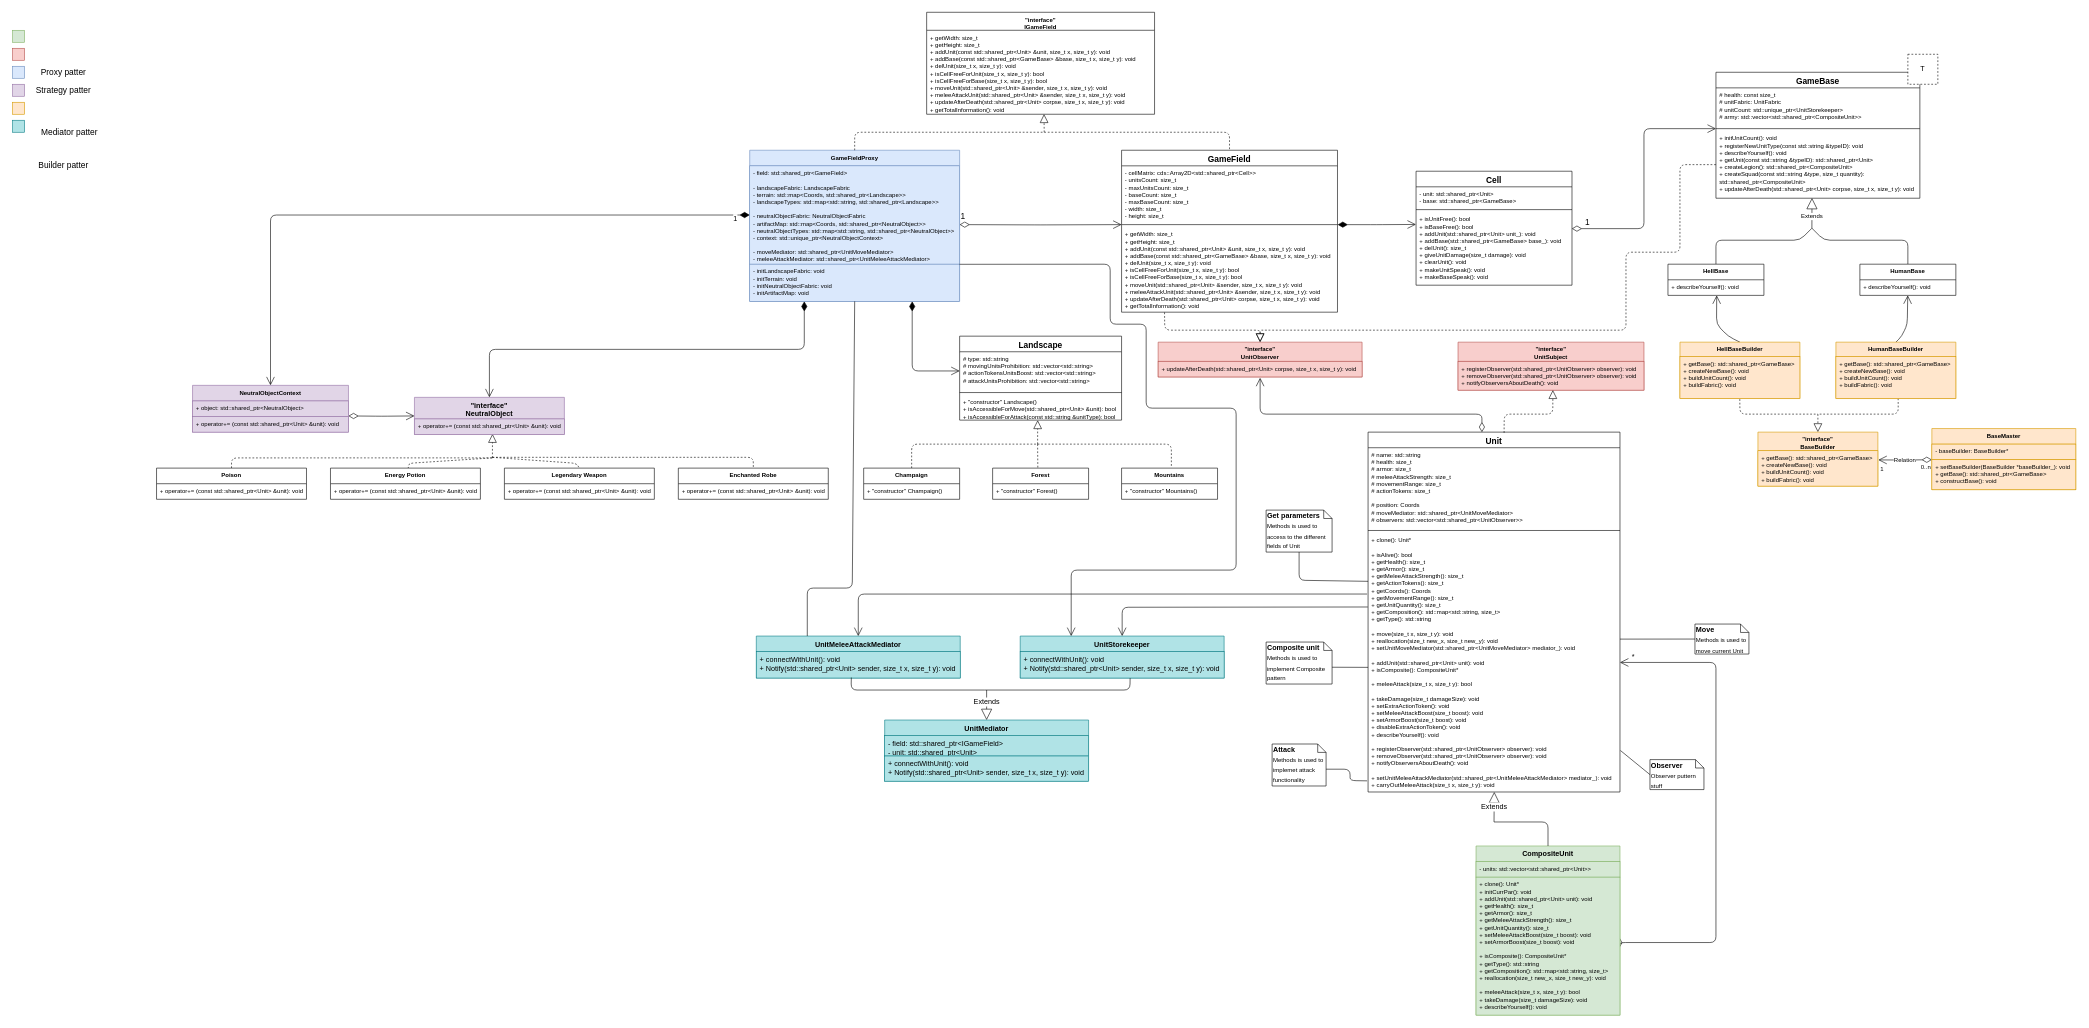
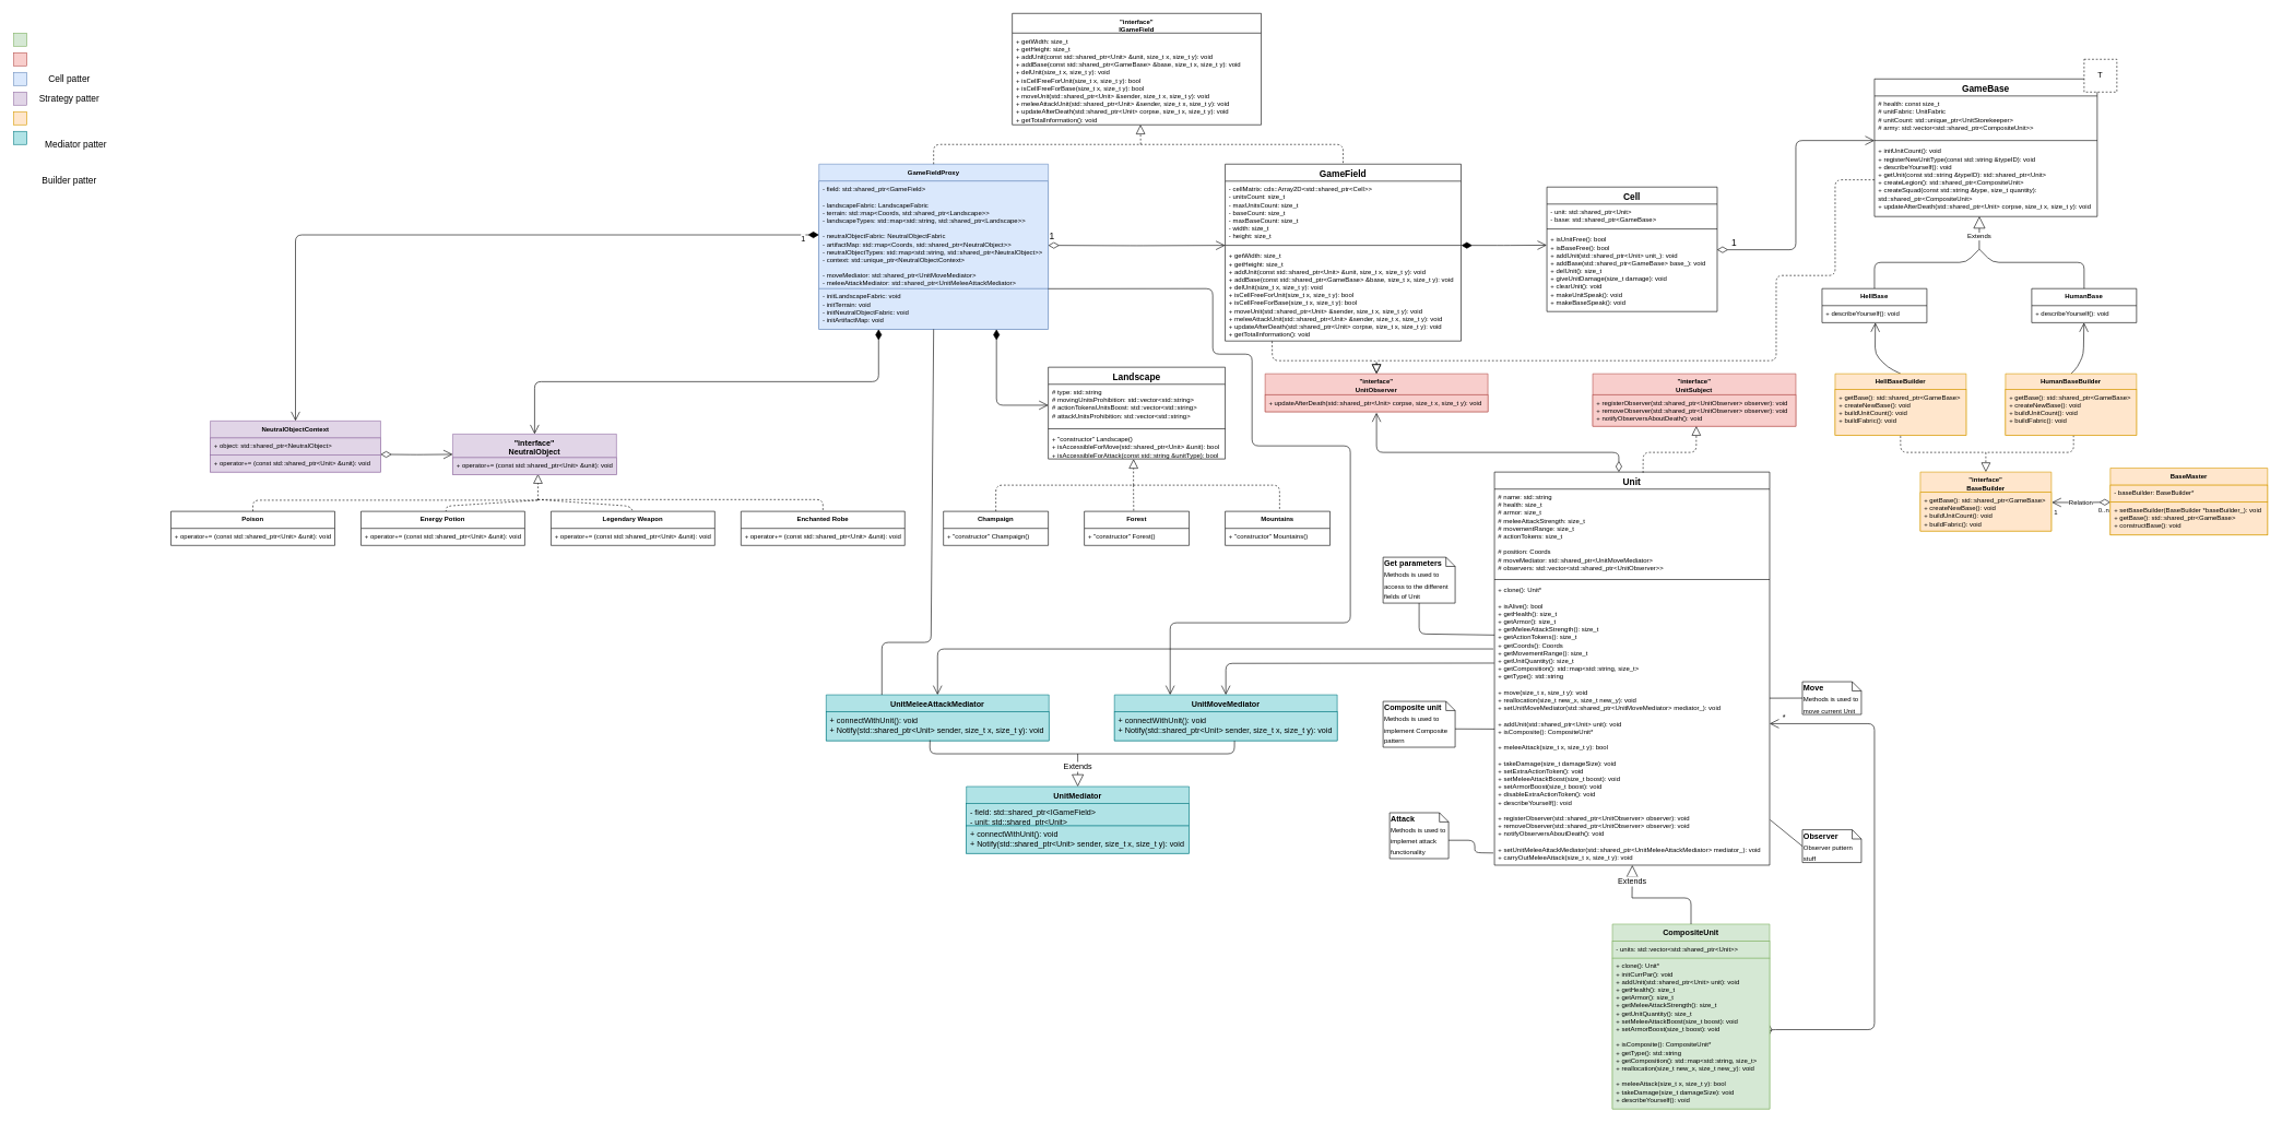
- <mxCell id="118" value="Proxy patter" style="text;html=1;strokeColor=none;fillColor=none;align=center;verticalAlign=middle;whiteSpace=wrap;rounded=0;shadow=0;comic=0;fontSize=14;" parent="1" vertex="1"><mxGeometry x="50" y="110" width="110" height="20" as="geometry" /></mxCell>
+ <mxCell id="118" value="Cell patter" style="text;html=1;strokeColor=none;fillColor=none;align=center;verticalAlign=middle;whiteSpace=wrap;rounded=0;shadow=0;comic=0;fontSize=14;" parent="1" vertex="1"><mxGeometry x="50" y="110" width="110" height="20" as="geometry" /></mxCell>
- <mxCell id="92" value="&lt;font&gt;&lt;b&gt;&lt;font style=&quot;font-size: 12px&quot;&gt;Move&lt;/font&gt;&lt;/b&gt;&lt;br&gt;&lt;/font&gt;&lt;font size=&quot;1&quot;&gt;Methods is used to move current Unit&lt;/font&gt;" style="shape=note;whiteSpace=wrap;html=1;size=14;verticalAlign=top;align=left;spacingTop=-6;shadow=0;comic=0;gradientColor=none;fontSize=14;" parent="1" vertex="1"><mxGeometry x="2825" y="1040" width="90" height="50" as="geometry" /></mxCell>
+ <mxCell id="92" value="&lt;font&gt;&lt;b&gt;&lt;font style=&quot;font-size: 12px&quot;&gt;Move&lt;/font&gt;&lt;/b&gt;&lt;br&gt;&lt;/font&gt;&lt;font size=&quot;1&quot;&gt;Methods is used to move current Unit&lt;/font&gt;" style="shape=note;whiteSpace=wrap;html=1;size=14;verticalAlign=top;align=left;spacingTop=-6;shadow=0;comic=0;gradientColor=none;fontSize=14;" parent="1" vertex="1"><mxGeometry x="2750" y="1040" width="90" height="50" as="geometry" /></mxCell>
- <mxCell id="128" value="UnitStorekeeper" style="swimlane;fontStyle=1;align=center;verticalAlign=top;childLayout=stackLayout;horizontal=1;startSize=26;horizontalStack=0;resizeParent=1;resizeParentMax=0;resizeLast=0;collapsible=1;marginBottom=0;shadow=0;comic=0;fontSize=12;fillColor=#b0e3e6;strokeColor=#0e8088;" parent="1" vertex="1"><mxGeometry x="1700" y="1060" width="340" height="70" as="geometry" /></mxCell>
+ <mxCell id="128" value="UnitMoveMediator" style="swimlane;fontStyle=1;align=center;verticalAlign=top;childLayout=stackLayout;horizontal=1;startSize=26;horizontalStack=0;resizeParent=1;resizeParentMax=0;resizeLast=0;collapsible=1;marginBottom=0;shadow=0;comic=0;fontSize=12;fillColor=#b0e3e6;strokeColor=#0e8088;" parent="1" vertex="1"><mxGeometry x="1700" y="1060" width="340" height="70" as="geometry" /></mxCell>
